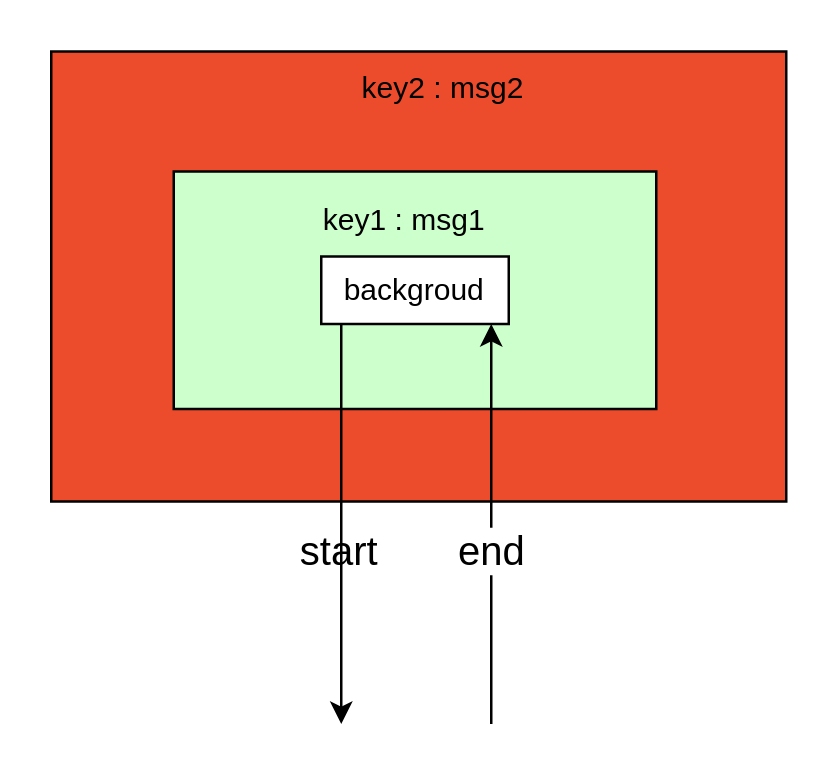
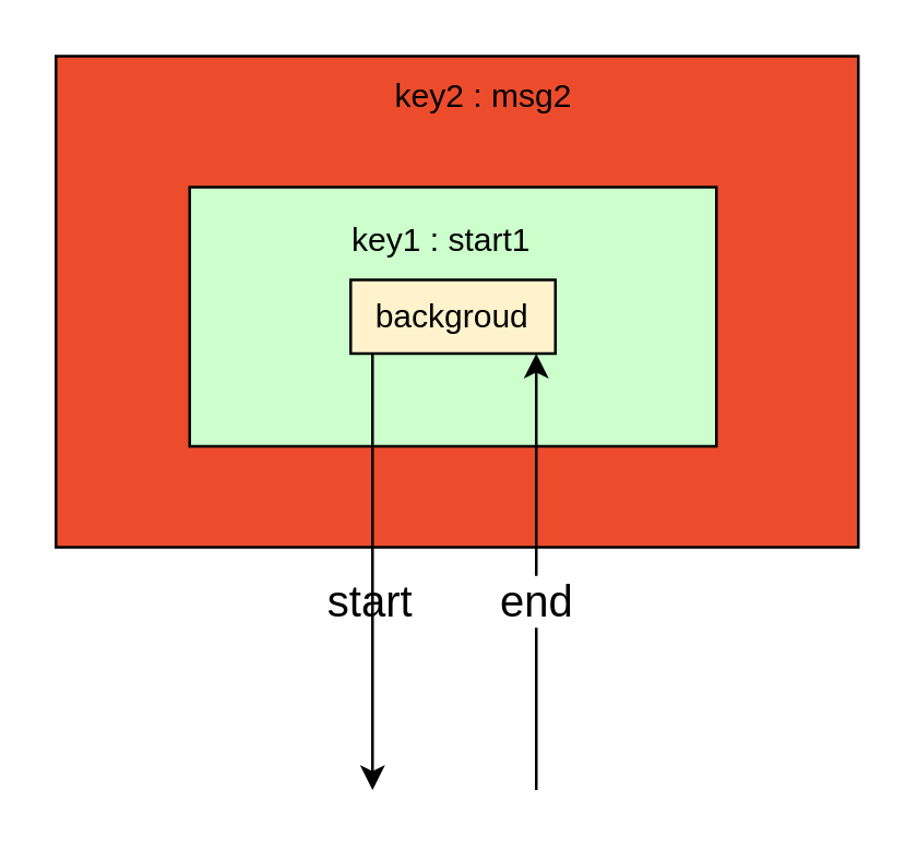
- <mxCell id="5" value="key1 : msg1" style="text;html=1;strokeColor=none;fillColor=none;align=center;verticalAlign=middle;whiteSpace=wrap;rounded=0;" vertex="1" parent="1"><mxGeometry x="90" y="76" width="143" height="23" as="geometry" /></mxCell>
+ <mxCell id="5" value="key1 : start1" style="text;html=1;strokeColor=none;fillColor=none;align=center;verticalAlign=middle;whiteSpace=wrap;rounded=0;" vertex="1" parent="1"><mxGeometry x="90" y="76" width="143" height="23" as="geometry" /></mxCell>
- <mxCell id="4" value="backgroud" style="rounded=0;whiteSpace=wrap;html=1;" vertex="1" parent="1"><mxGeometry x="128" y="102" width="75" height="27" as="geometry" /></mxCell>
+ <mxCell id="4" value="backgroud" style="rounded=0;whiteSpace=wrap;html=1;fillColor=#fff2cc;" vertex="1" parent="1"><mxGeometry x="128" y="102" width="75" height="27" as="geometry" /></mxCell>
